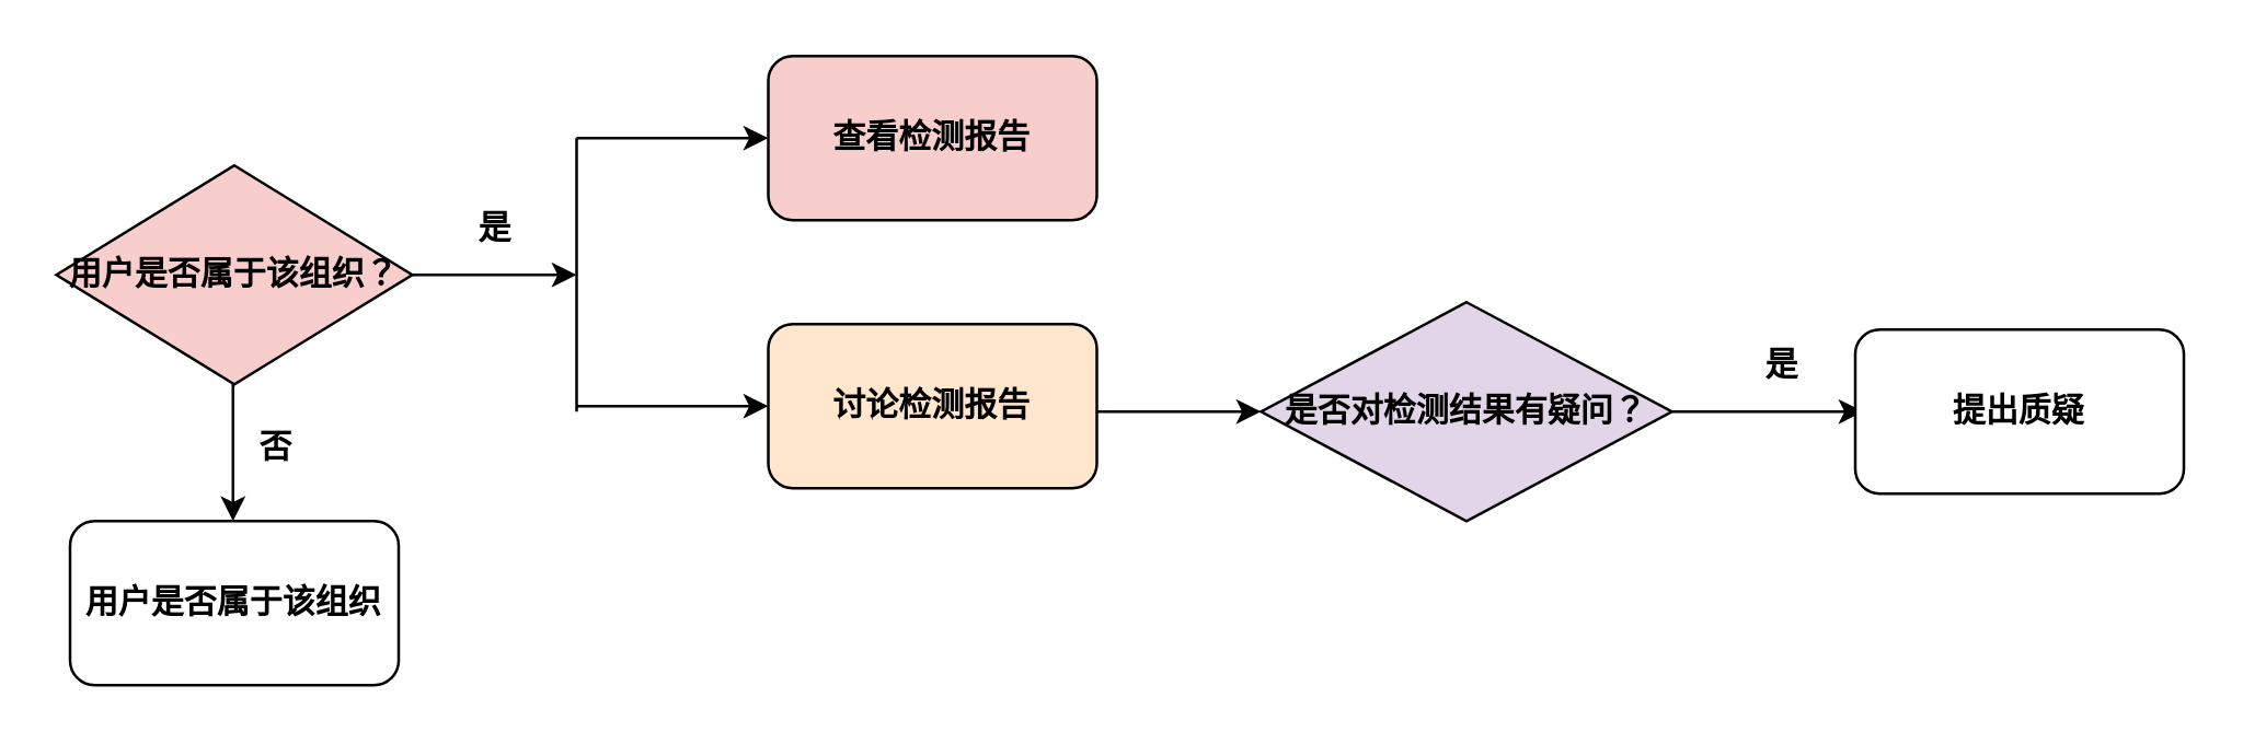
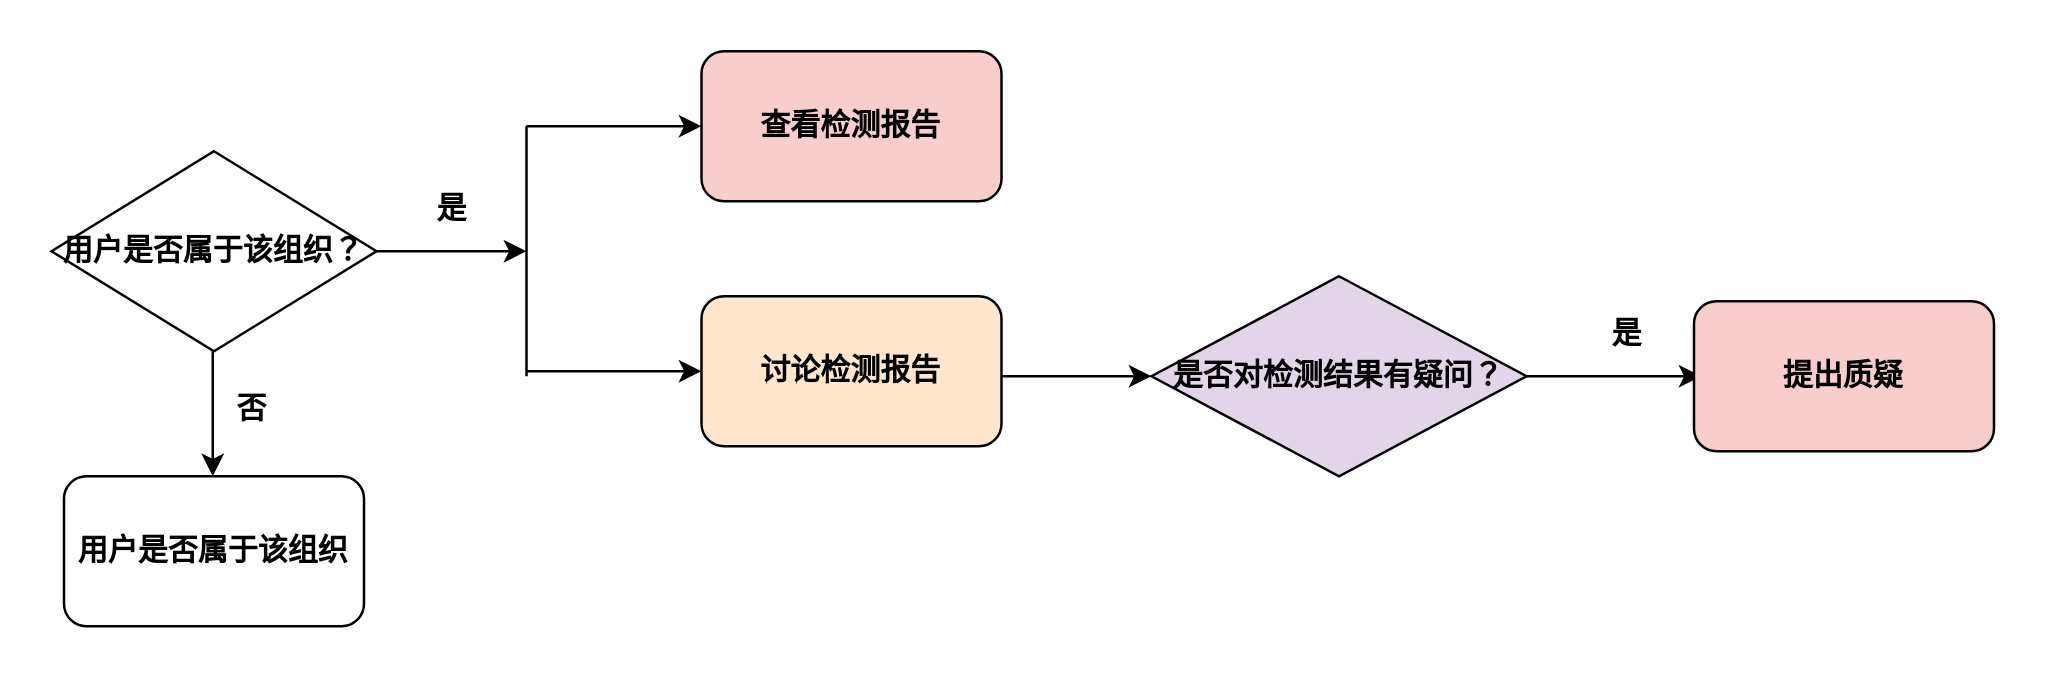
- <mxCell id="2" value="&lt;span&gt;用户是否属于该组织？&lt;/span&gt;" style="rhombus;whiteSpace=wrap;html=1;fontStyle=1;fillColor=#f8cecc;" vertex="1" parent="1"><mxGeometry x="20" y="60" width="130" height="80" as="geometry" /></mxCell>
+ <mxCell id="2" value="&lt;span&gt;用户是否属于该组织？&lt;/span&gt;" style="rhombus;whiteSpace=wrap;html=1;fontStyle=1" vertex="1" parent="1"><mxGeometry x="20" y="60" width="130" height="80" as="geometry" /></mxCell>
- <mxCell id="17" value="提出质疑" style="rounded=1;whiteSpace=wrap;html=1;fontStyle=1" vertex="1" parent="1"><mxGeometry x="677" y="120" width="120" height="60" as="geometry" /></mxCell>
+ <mxCell id="17" value="提出质疑" style="rounded=1;whiteSpace=wrap;html=1;fontStyle=1;fillColor=#f8cecc;" vertex="1" parent="1"><mxGeometry x="677" y="120" width="120" height="60" as="geometry" /></mxCell>
